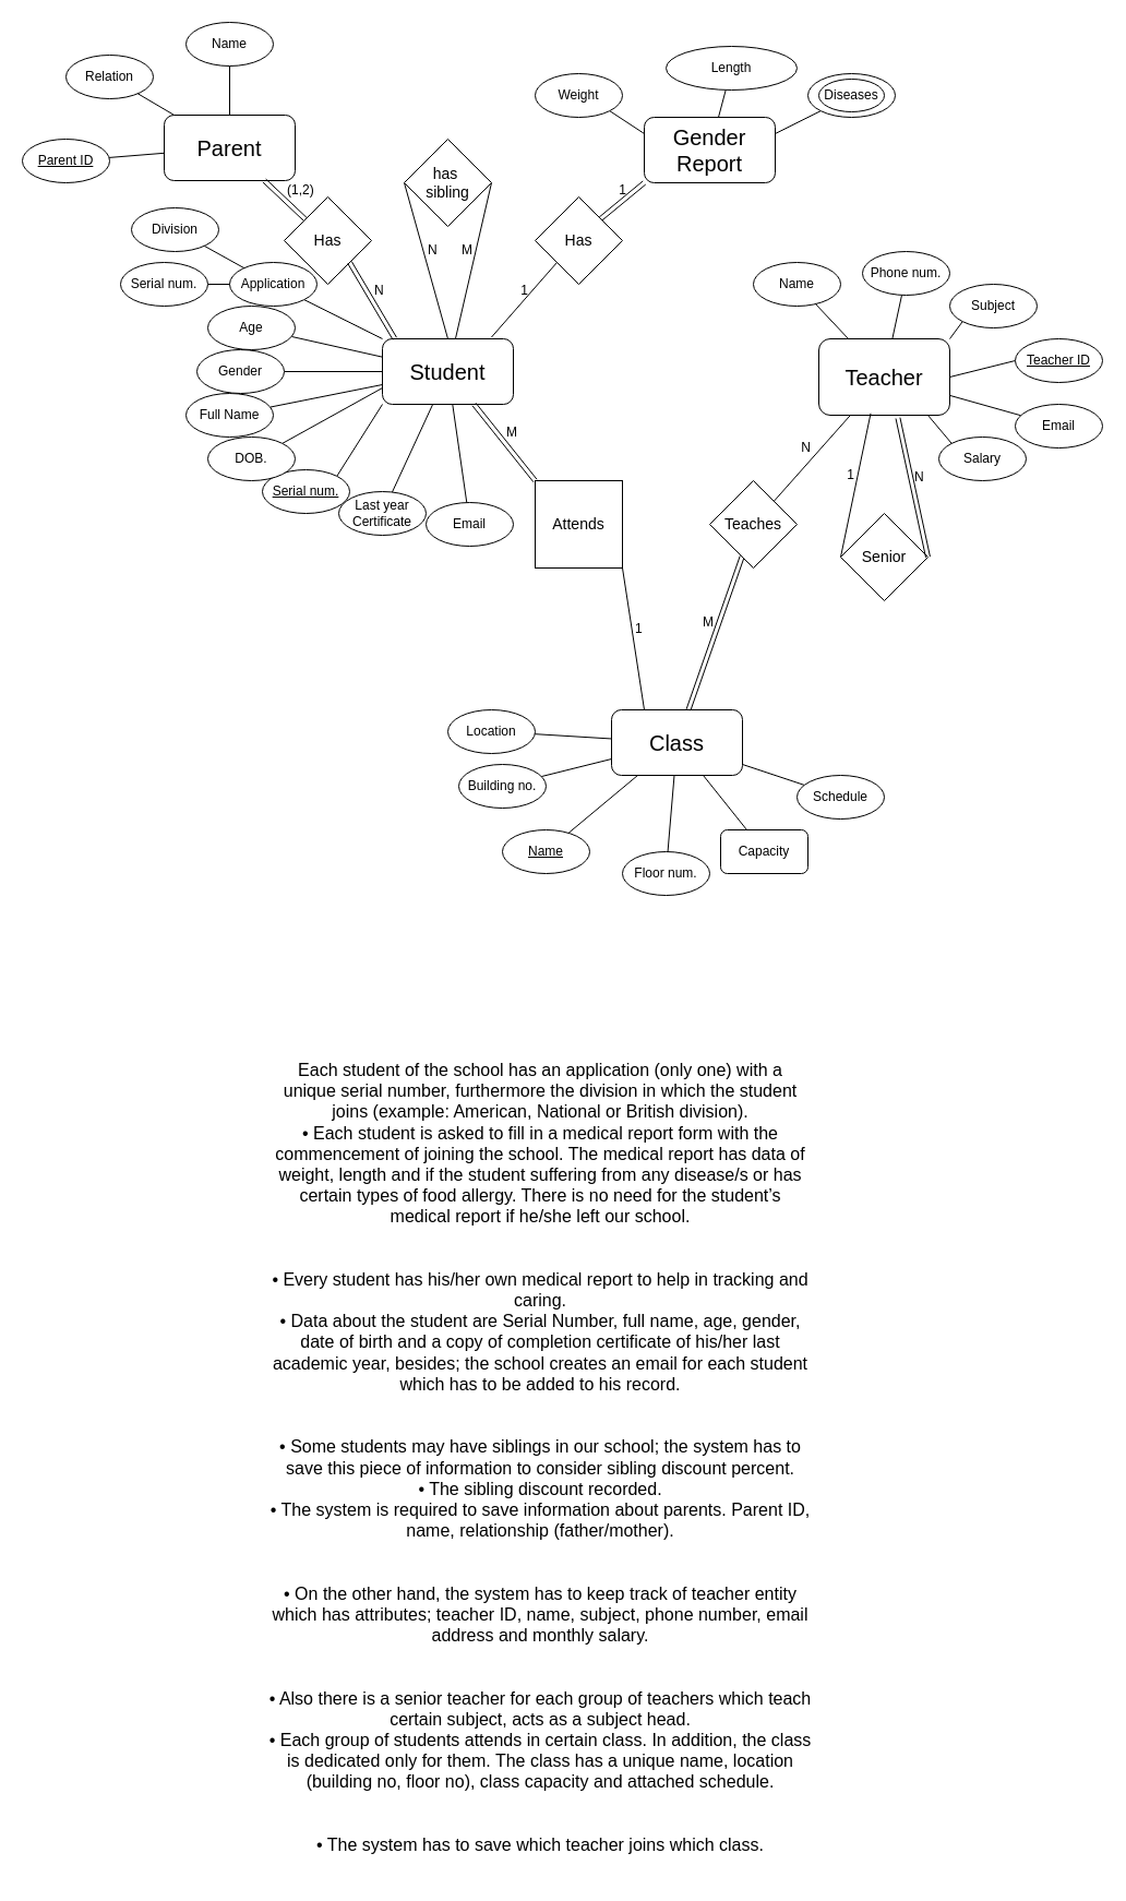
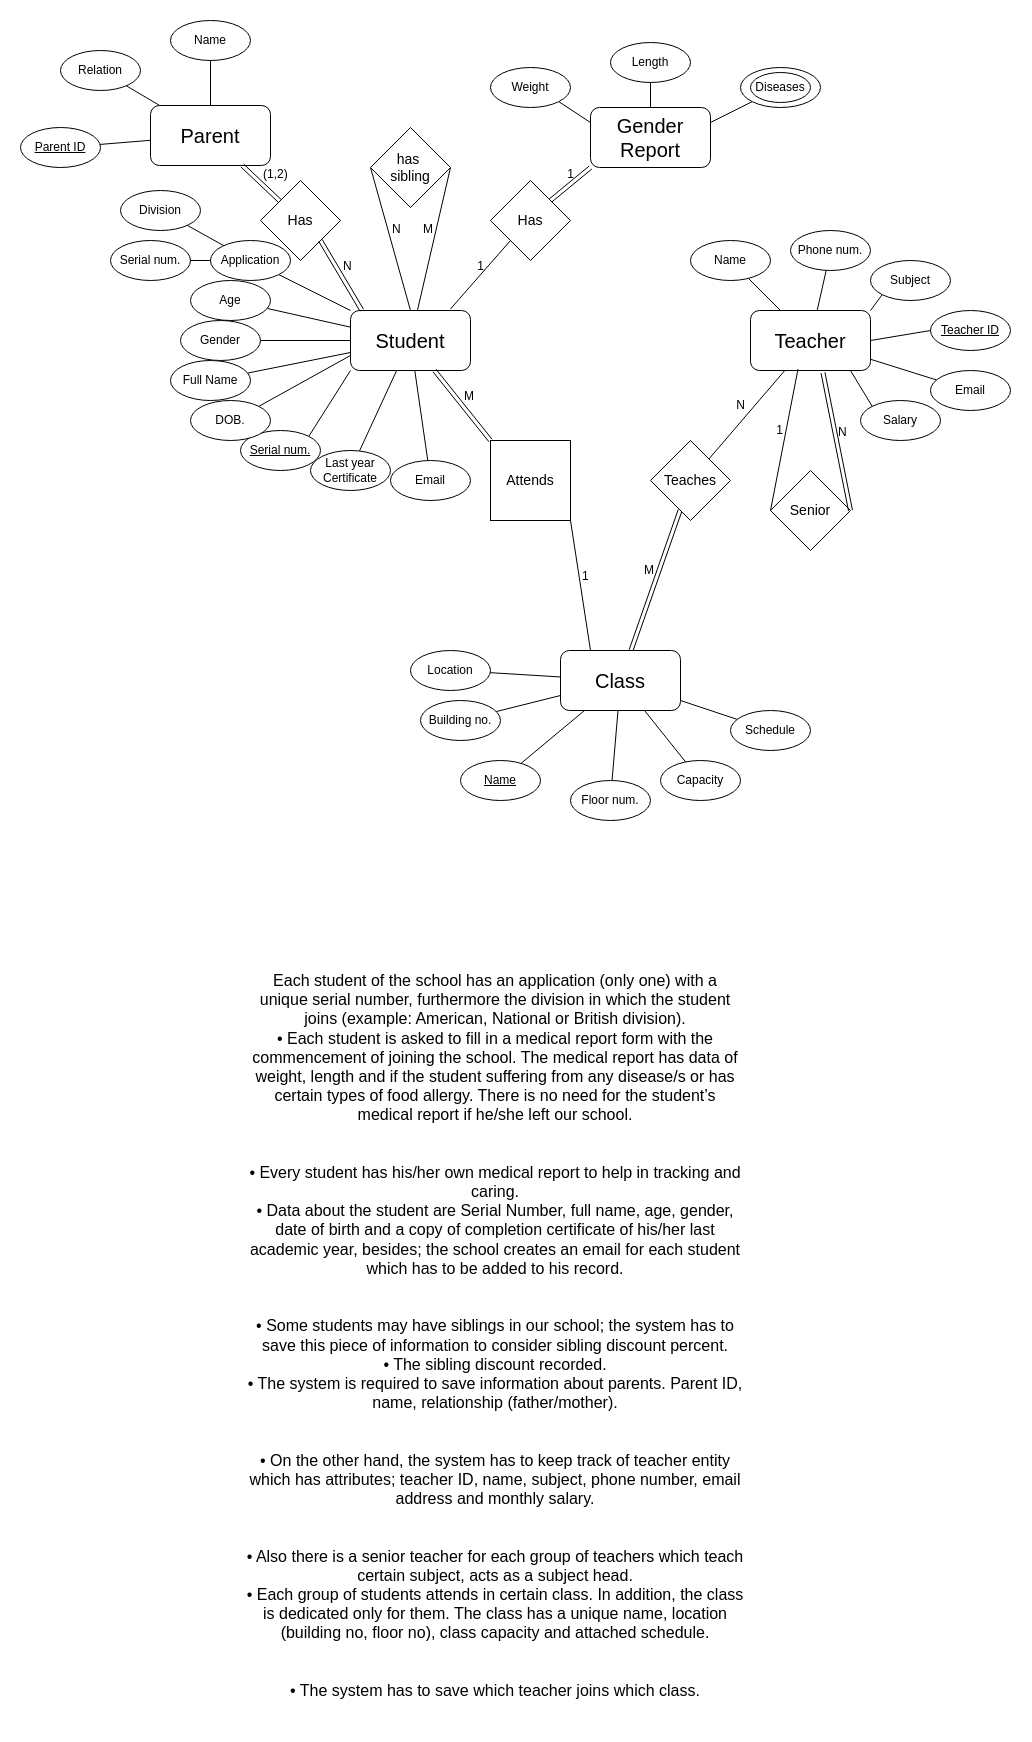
- <mxCell id="10" value="Length" style="ellipse;whiteSpace=wrap;html=1;labelBackgroundColor=none;" vertex="1" parent="1"><mxGeometry x="610" y="42" width="120" height="40" as="geometry" /></mxCell>
+ <mxCell id="10" value="Length" style="ellipse;whiteSpace=wrap;html=1;labelBackgroundColor=none;" vertex="1" parent="1"><mxGeometry x="610" y="42" width="80" height="40" as="geometry" /></mxCell>
- <mxCell id="4" value="&lt;font style=&quot;font-size: 20px;&quot;&gt;Teacher&lt;/font&gt;" style="rounded=1;whiteSpace=wrap;html=1;labelBackgroundColor=none;" vertex="1" parent="1"><mxGeometry x="750" y="310" width="120" height="70" as="geometry" /></mxCell>
+ <mxCell id="4" value="&lt;font style=&quot;font-size: 20px;&quot;&gt;Teacher&lt;/font&gt;" style="rounded=1;whiteSpace=wrap;html=1;labelBackgroundColor=none;" vertex="1" parent="1"><mxGeometry x="750" y="310" width="120" height="60" as="geometry" /></mxCell>
- <mxCell id="59" value="Capacity" style="whiteSpace=wrap;html=1;labelBackgroundColor=none;fontStyle=0;rounded=1;" vertex="1" parent="1"><mxGeometry x="660" y="760" width="80" height="40" as="geometry" /></mxCell>
+ <mxCell id="59" value="Capacity" style="ellipse;whiteSpace=wrap;html=1;labelBackgroundColor=none;fontStyle=0" vertex="1" parent="1"><mxGeometry x="660" y="760" width="80" height="40" as="geometry" /></mxCell>
